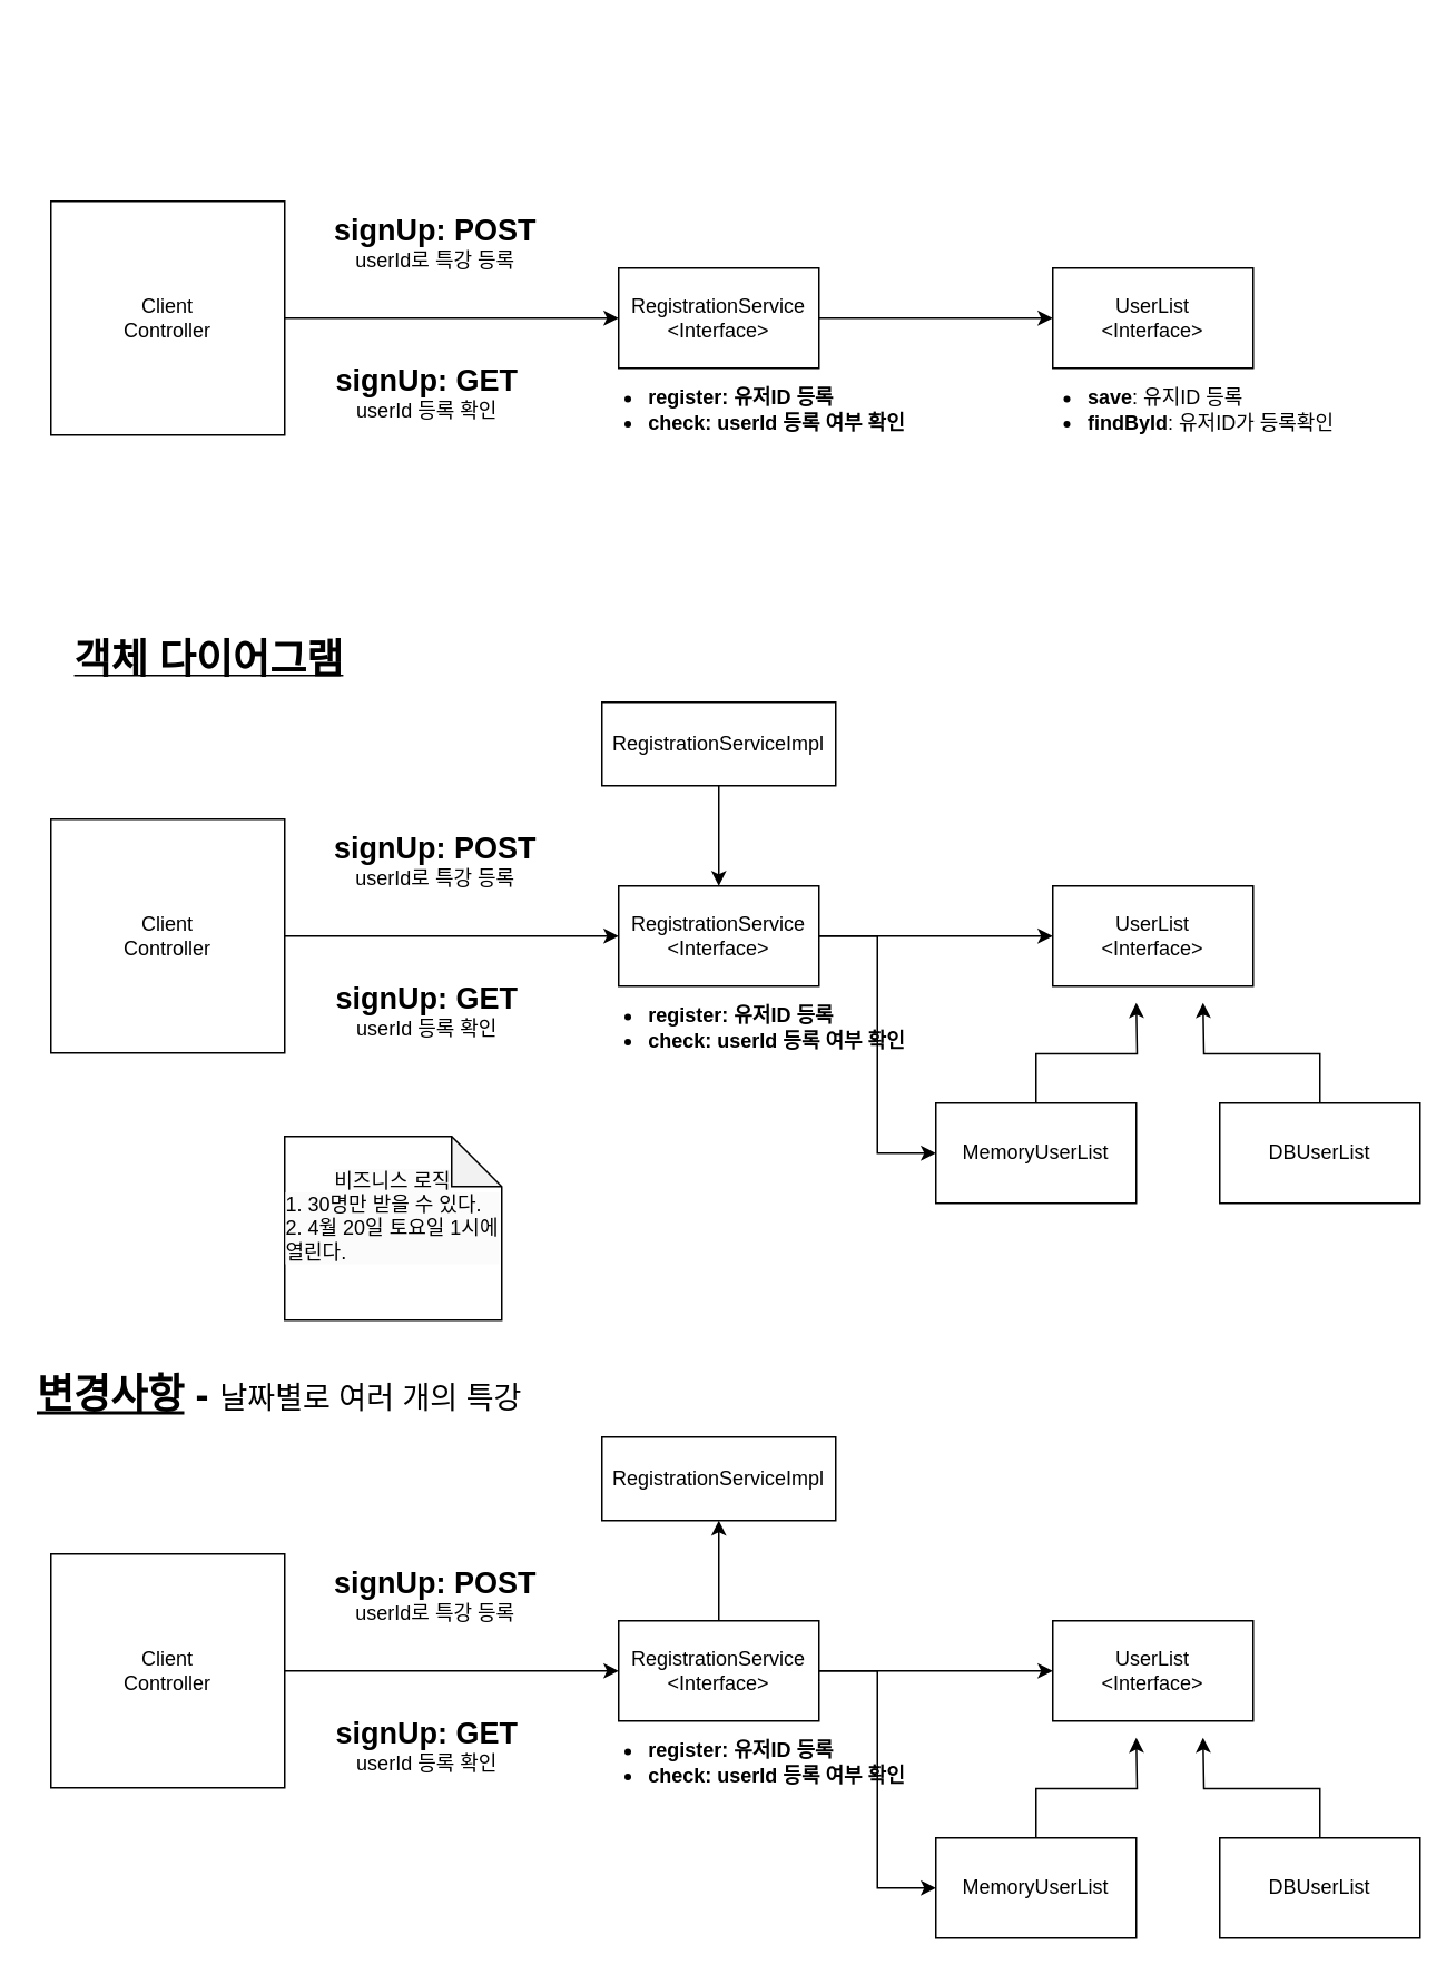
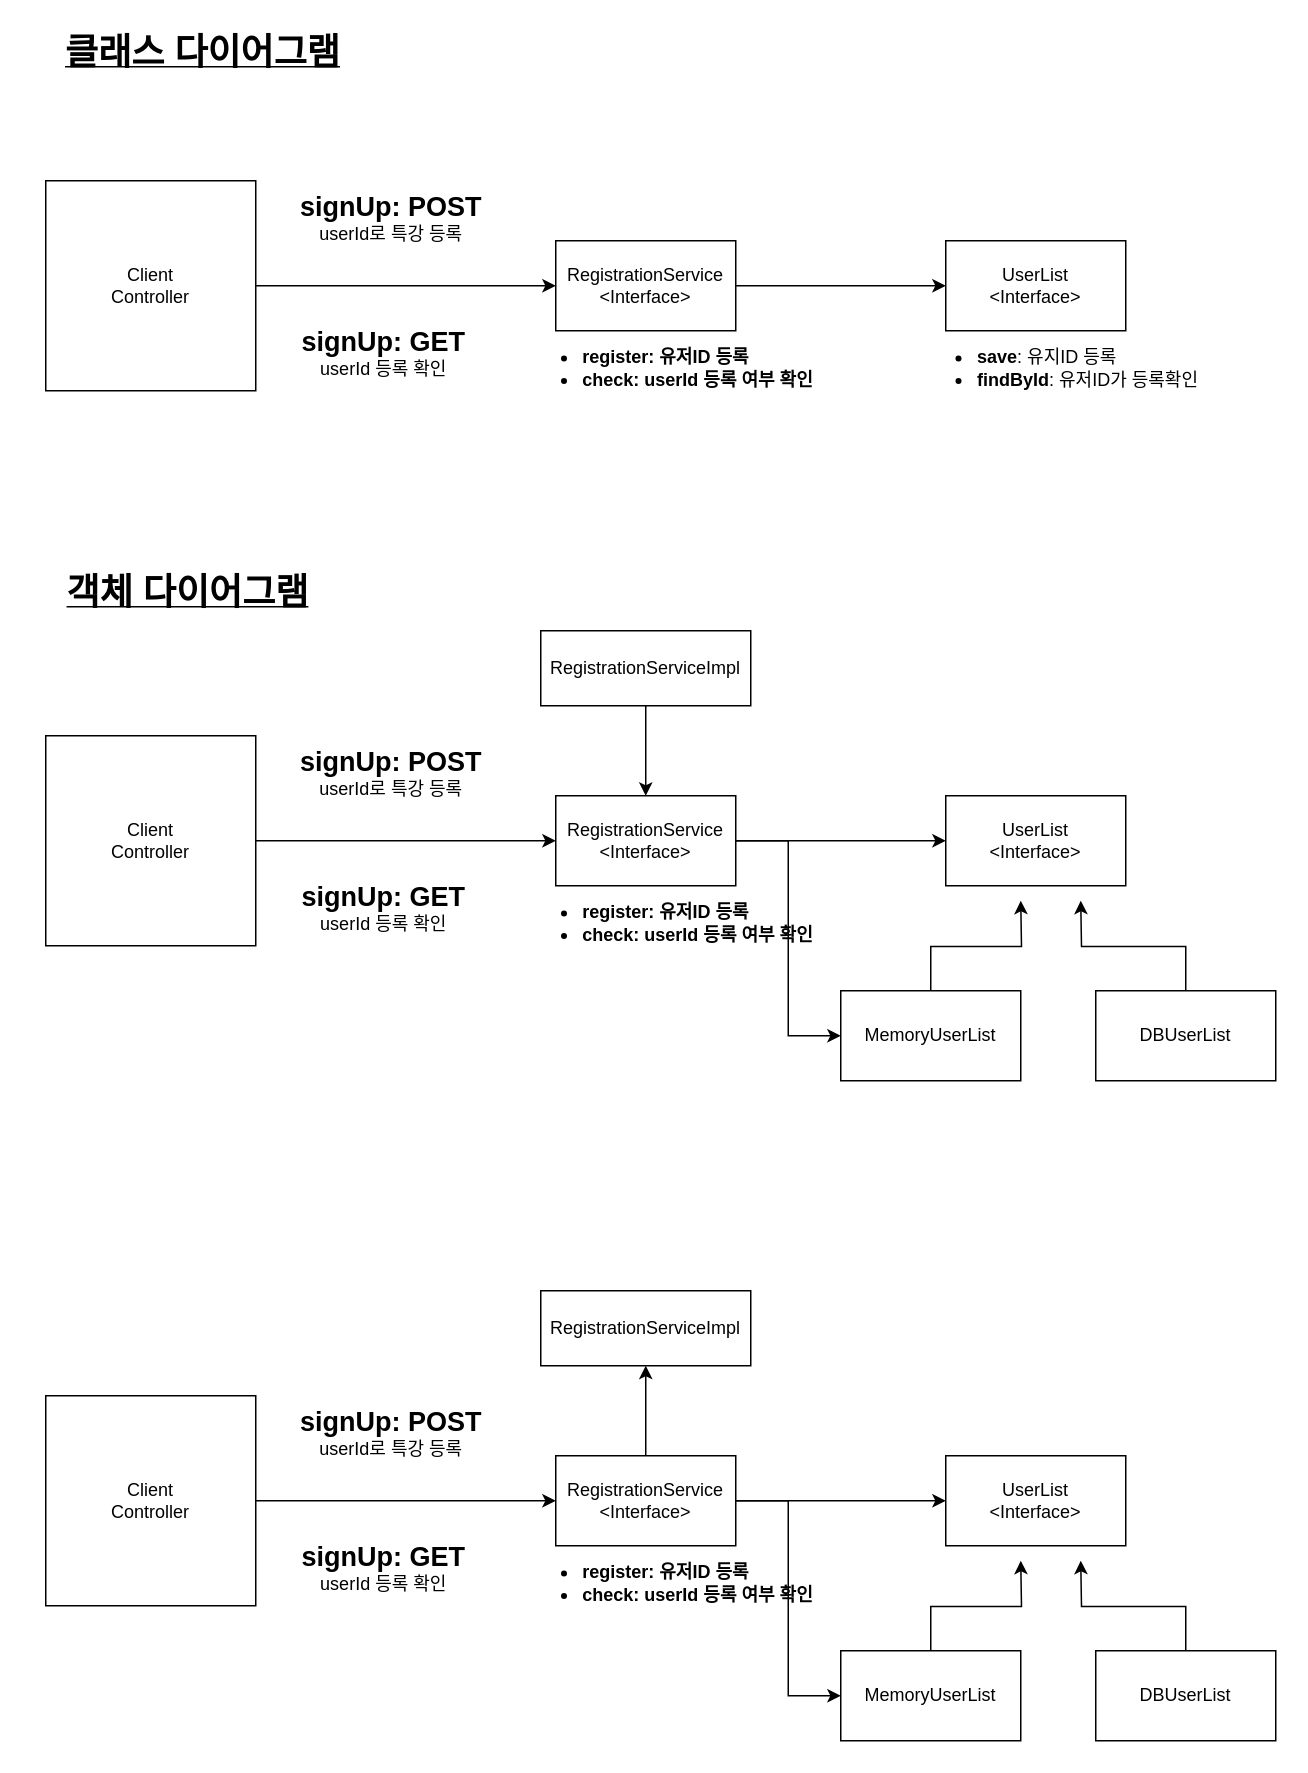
+ <mxCell id="11" value="&lt;b&gt;&lt;u&gt;&lt;font style=&quot;font-size: 24px;&quot;&gt;클래스 다이어그램&lt;/font&gt;&lt;/u&gt;&lt;/b&gt;" style="text;html=1;align=center;verticalAlign=middle;whiteSpace=wrap;rounded=0;" vertex="1" parent="1"><mxGeometry x="30" y="20" width="210" height="30" as="geometry" /></mxCell>
- <mxCell id="44" value="&#10;&lt;span style=&quot;color: rgb(0, 0, 0); font-family: Helvetica; font-size: 12px; font-style: normal; font-variant-ligatures: normal; font-variant-caps: normal; font-weight: 400; letter-spacing: normal; orphans: 2; text-align: left; text-indent: 0px; text-transform: none; widows: 2; word-spacing: 0px; -webkit-text-stroke-width: 0px; white-space: normal; background-color: rgb(251, 251, 251); text-decoration-thickness: initial; text-decoration-style: initial; text-decoration-color: initial; display: inline !important; float: none;&quot;&gt;비즈니스 로직&lt;/span&gt;&lt;div style=&quot;color: rgb(0, 0, 0); font-family: Helvetica; font-size: 12px; font-style: normal; font-variant-ligatures: normal; font-variant-caps: normal; font-weight: 400; letter-spacing: normal; orphans: 2; text-align: left; text-indent: 0px; text-transform: none; widows: 2; word-spacing: 0px; -webkit-text-stroke-width: 0px; white-space: normal; background-color: rgb(251, 251, 251); text-decoration-thickness: initial; text-decoration-style: initial; text-decoration-color: initial;&quot;&gt;1. 30명만 받을 수 있다.&lt;/div&gt;&lt;div style=&quot;color: rgb(0, 0, 0); font-family: Helvetica; font-size: 12px; font-style: normal; font-variant-ligatures: normal; font-variant-caps: normal; font-weight: 400; letter-spacing: normal; orphans: 2; text-align: left; text-indent: 0px; text-transform: none; widows: 2; word-spacing: 0px; -webkit-text-stroke-width: 0px; white-space: normal; background-color: rgb(251, 251, 251); text-decoration-thickness: initial; text-decoration-style: initial; text-decoration-color: initial;&quot;&gt;2. 4월 20일 토요일 1시에 열린다.&lt;/div&gt;&#10;&#10;" style="shape=note;whiteSpace=wrap;html=1;backgroundOutline=1;darkOpacity=0.05;" vertex="1" parent="1"><mxGeometry x="170" y="680" width="130" height="110" as="geometry" /></mxCell>
- <mxCell id="38" value="&lt;b style=&quot;font-size: 24px;&quot;&gt;&lt;u&gt;변경사항&lt;/u&gt; - &lt;/b&gt;&lt;font style=&quot;font-size: 18px;&quot;&gt;날짜별로 여러 개의 특강&lt;/font&gt;" style="text;html=1;align=left;verticalAlign=middle;whiteSpace=wrap;rounded=0;" vertex="1" parent="1"><mxGeometry x="20" y="820" width="370" height="30" as="geometry" /></mxCell>
